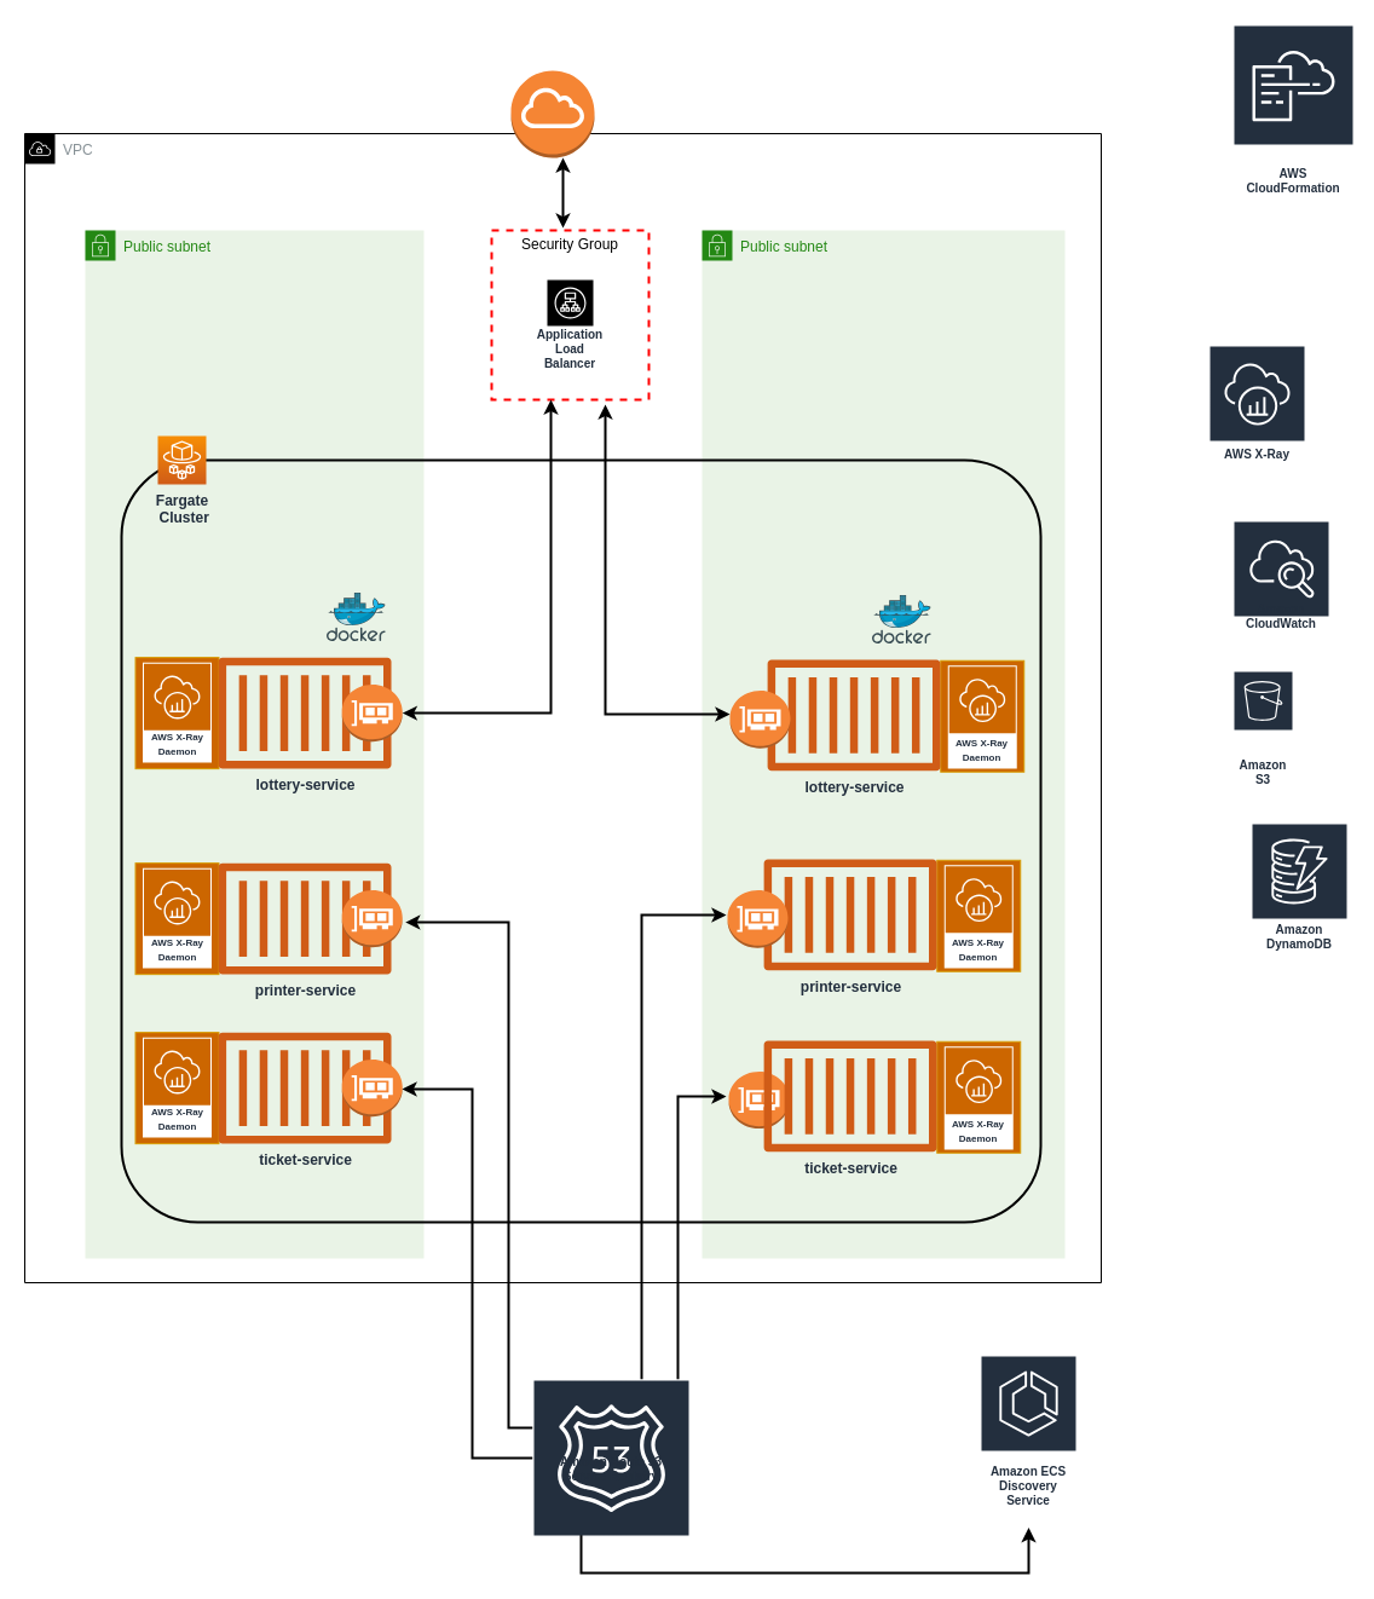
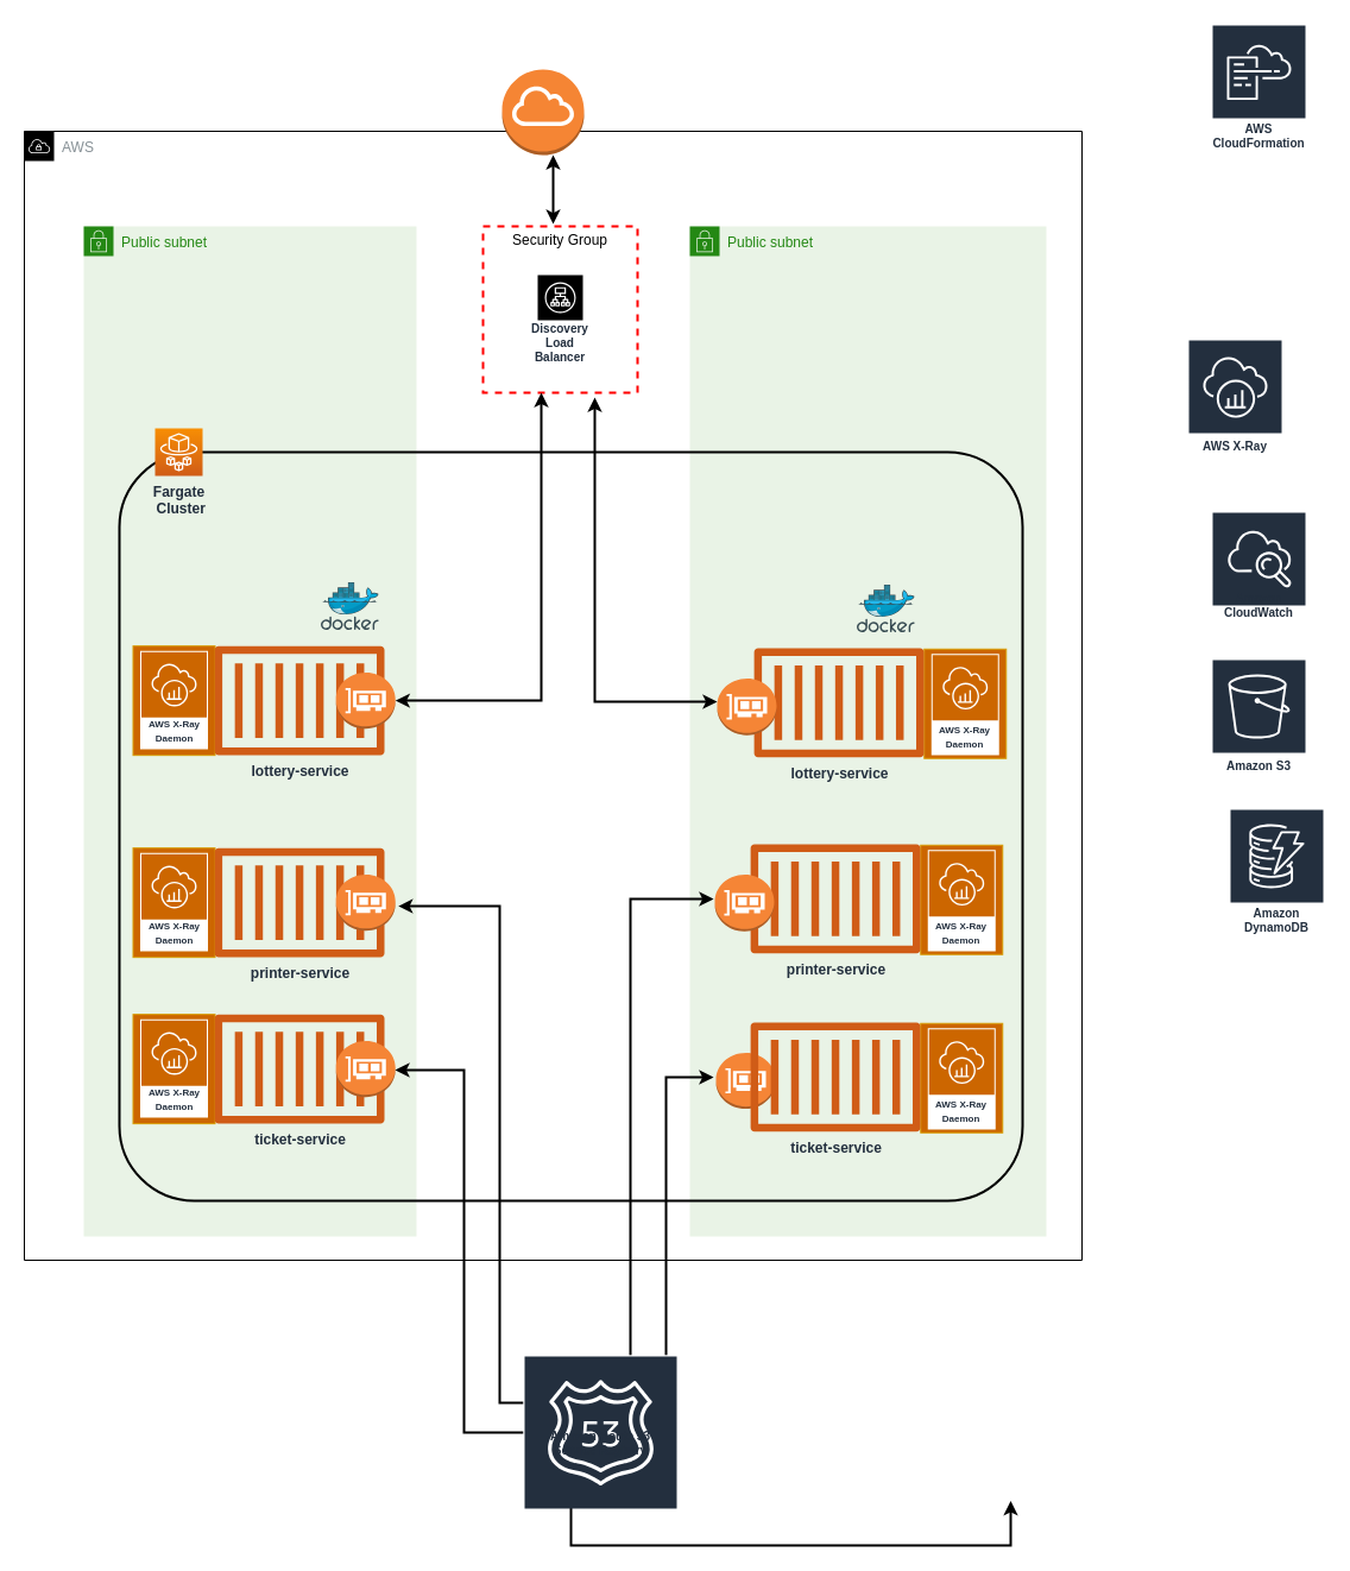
- <mxCell id="15" value="AWS CloudFormation" style="outlineConnect=0;fontColor=#232F3E;gradientColor=none;strokeColor=#ffffff;fillColor=#232F3E;dashed=0;verticalLabelPosition=middle;verticalAlign=bottom;align=center;html=1;whiteSpace=wrap;fontSize=10;fontStyle=1;spacing=3;shape=mxgraph.aws4.productIcon;prIcon=mxgraph.aws4.cloudformation;" vertex="1" parent="1"><mxGeometry x="1019" y="20" width="100" height="145" as="geometry" /></mxCell>
+ <mxCell id="15" value="AWS CloudFormation" style="outlineConnect=0;fontColor=#232F3E;gradientColor=none;strokeColor=#ffffff;fillColor=#232F3E;dashed=0;verticalLabelPosition=middle;verticalAlign=bottom;align=center;html=1;whiteSpace=wrap;fontSize=10;fontStyle=1;spacing=3;shape=mxgraph.aws4.productIcon;prIcon=mxgraph.aws4.cloudformation;" vertex="1" parent="1"><mxGeometry x="1019" y="20" width="80" height="110" as="geometry" /></mxCell>
- <mxCell id="2" value="VPC" style="outlineConnect=0;gradientColor=none;html=1;whiteSpace=wrap;fontSize=12;fontStyle=0;shape=mxgraph.aws4.group;grIcon=mxgraph.aws4.group_vpc;fillColor=none;verticalAlign=top;align=left;spacingLeft=30;fontColor=#879196;dashed=0;" vertex="1" parent="1"><mxGeometry x="20" y="110" width="890" height="950" as="geometry" /></mxCell>
+ <mxCell id="2" value="AWS" style="outlineConnect=0;gradientColor=none;html=1;whiteSpace=wrap;fontSize=12;fontStyle=0;shape=mxgraph.aws4.group;grIcon=mxgraph.aws4.group_vpc;fillColor=none;verticalAlign=top;align=left;spacingLeft=30;fontColor=#879196;dashed=0;" vertex="1" parent="1"><mxGeometry x="20" y="110" width="890" height="950" as="geometry" /></mxCell>
- <mxCell id="9" value="Application Load Balancer" style="outlineConnect=0;fontColor=#232F3E;gradientColor=none;strokeColor=#ffffff;dashed=0;verticalLabelPosition=middle;verticalAlign=bottom;align=center;html=1;whiteSpace=wrap;fontSize=10;fontStyle=1;spacing=3;shape=mxgraph.aws4.productIcon;prIcon=mxgraph.aws4.application_load_balancer;fillColor=#000000;" vertex="1" parent="1"><mxGeometry x="451" y="230" width="40" height="80" as="geometry" /></mxCell>
+ <mxCell id="9" value="Discovery Load Balancer" style="outlineConnect=0;fontColor=#232F3E;gradientColor=none;strokeColor=#ffffff;dashed=0;verticalLabelPosition=middle;verticalAlign=bottom;align=center;html=1;whiteSpace=wrap;fontSize=10;fontStyle=1;spacing=3;shape=mxgraph.aws4.productIcon;prIcon=mxgraph.aws4.application_load_balancer;fillColor=#000000;" vertex="1" parent="1"><mxGeometry x="451" y="230" width="40" height="80" as="geometry" /></mxCell>
- <mxCell id="13" value="Amazon S3" style="outlineConnect=0;fontColor=#232F3E;gradientColor=none;strokeColor=#ffffff;fillColor=#232F3E;dashed=0;verticalLabelPosition=middle;verticalAlign=bottom;align=center;html=1;whiteSpace=wrap;fontSize=10;fontStyle=1;spacing=3;shape=mxgraph.aws4.productIcon;prIcon=mxgraph.aws4.s3;" vertex="1" parent="1"><mxGeometry x="1019" y="554" width="50" height="100" as="geometry" /></mxCell>
+ <mxCell id="13" value="Amazon S3" style="outlineConnect=0;fontColor=#232F3E;gradientColor=none;strokeColor=#ffffff;fillColor=#232F3E;dashed=0;verticalLabelPosition=middle;verticalAlign=bottom;align=center;html=1;whiteSpace=wrap;fontSize=10;fontStyle=1;spacing=3;shape=mxgraph.aws4.productIcon;prIcon=mxgraph.aws4.s3;" vertex="1" parent="1"><mxGeometry x="1019" y="554" width="80" height="100" as="geometry" /></mxCell>
- <mxCell id="58" value="Amazon ECS&lt;br&gt;Discovery Service" style="outlineConnect=0;fontColor=#232F3E;gradientColor=none;strokeColor=#ffffff;fillColor=#232F3E;dashed=0;verticalLabelPosition=middle;verticalAlign=bottom;align=center;html=1;whiteSpace=wrap;fontSize=10;fontStyle=1;spacing=3;shape=mxgraph.aws4.productIcon;prIcon=mxgraph.aws4.ecs;" vertex="1" parent="1"><mxGeometry x="810" y="1120" width="80" height="130" as="geometry" /></mxCell>
